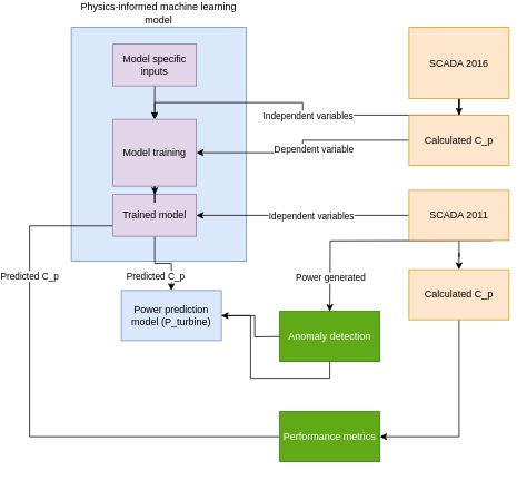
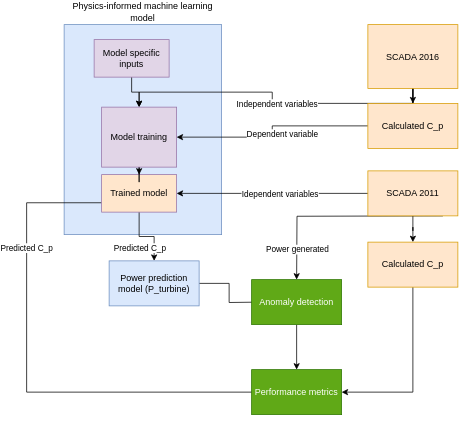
- <mxCell id="26" value="Model specific inputs" style="rounded=0;whiteSpace=wrap;html=1;fillColor=#e1d5e7;strokeColor=#9673a6;" vertex="1" parent="1"><mxGeometry x="120" y="40" width="100" height="50" as="geometry" /></mxCell>
+ <mxCell id="26" value="Model specific inputs" style="rounded=0;whiteSpace=wrap;html=1;fillColor=#e1d5e7;strokeColor=#9673a6;" vertex="1" parent="1"><mxGeometry x="110" y="40" width="100" height="50" as="geometry" /></mxCell>
- <mxCell id="11" value="Trained model" style="rounded=0;whiteSpace=wrap;html=1;fillColor=#e1d5e7;strokeColor=#9673a6;" vertex="1" parent="1"><mxGeometry x="120" y="220" width="100" height="50" as="geometry" /></mxCell>
+ <mxCell id="11" value="Trained model" style="rounded=0;whiteSpace=wrap;html=1;fillColor=#ffe6cc;strokeColor=#9673a6;" vertex="1" parent="1"><mxGeometry x="120" y="220" width="100" height="50" as="geometry" /></mxCell>
- <mxCell id="27" style="edgeStyle=orthogonalEdgeStyle;rounded=0;orthogonalLoop=1;jettySize=auto;html=1;exitX=0.5;exitY=1;exitDx=0;exitDy=0;" edge="1" parent="1" source="29" target="4"><mxGeometry relative="1" as="geometry"><mxPoint x="430" y="390" as="sourcePoint" /></mxGeometry></mxCell>
+ <mxCell id="27" style="edgeStyle=orthogonalEdgeStyle;rounded=0;orthogonalLoop=1;jettySize=auto;html=1;entryX=0.5;entryY=0;entryDx=0;entryDy=0;exitX=0.5;exitY=1;exitDx=0;exitDy=0;" edge="1" parent="1" source="29" target="28"><mxGeometry relative="1" as="geometry"><mxPoint x="430" y="390" as="sourcePoint" /></mxGeometry></mxCell>
